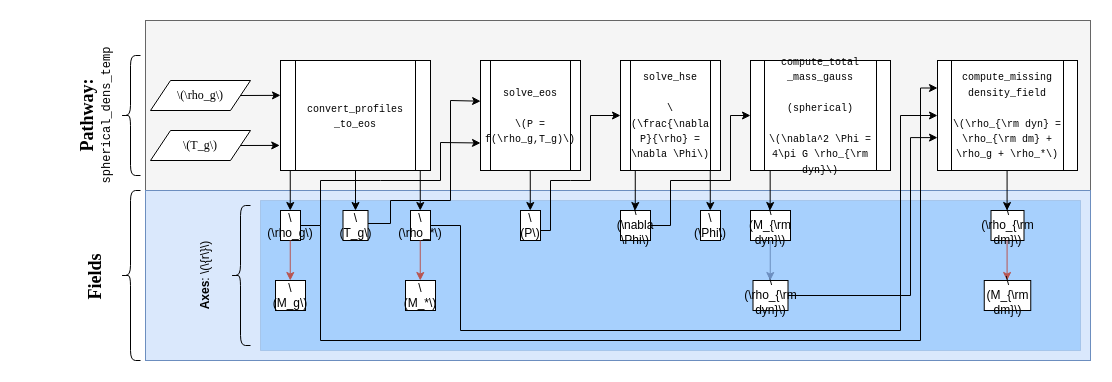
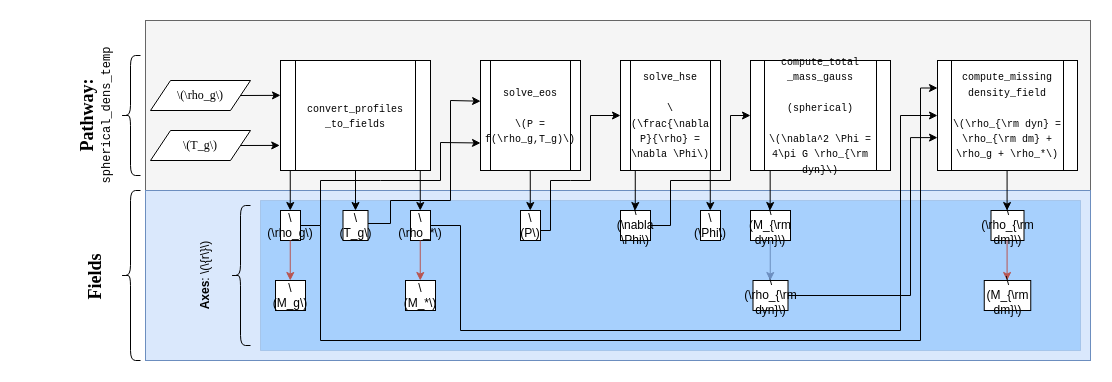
- <mxCell id="7" value="&lt;font style=&quot;font-size: 10px;&quot; face=&quot;Courier New&quot;&gt;convert_profiles&lt;/font&gt;&lt;div&gt;&lt;font style=&quot;font-size: 10px;&quot; face=&quot;Courier New&quot;&gt;_to_eos&lt;/font&gt;&lt;/div&gt;" style="shape=process;whiteSpace=wrap;html=1;backgroundOutline=1;" vertex="1" parent="1"><mxGeometry x="280" y="60" width="150" height="110" as="geometry" /></mxCell>
+ <mxCell id="7" value="&lt;font style=&quot;font-size: 10px;&quot; face=&quot;Courier New&quot;&gt;convert_profiles&lt;/font&gt;&lt;div&gt;&lt;font style=&quot;font-size: 10px;&quot; face=&quot;Courier New&quot;&gt;_to_fields&lt;/font&gt;&lt;/div&gt;" style="shape=process;whiteSpace=wrap;html=1;backgroundOutline=1;" vertex="1" parent="1"><mxGeometry x="280" y="60" width="150" height="110" as="geometry" /></mxCell>
